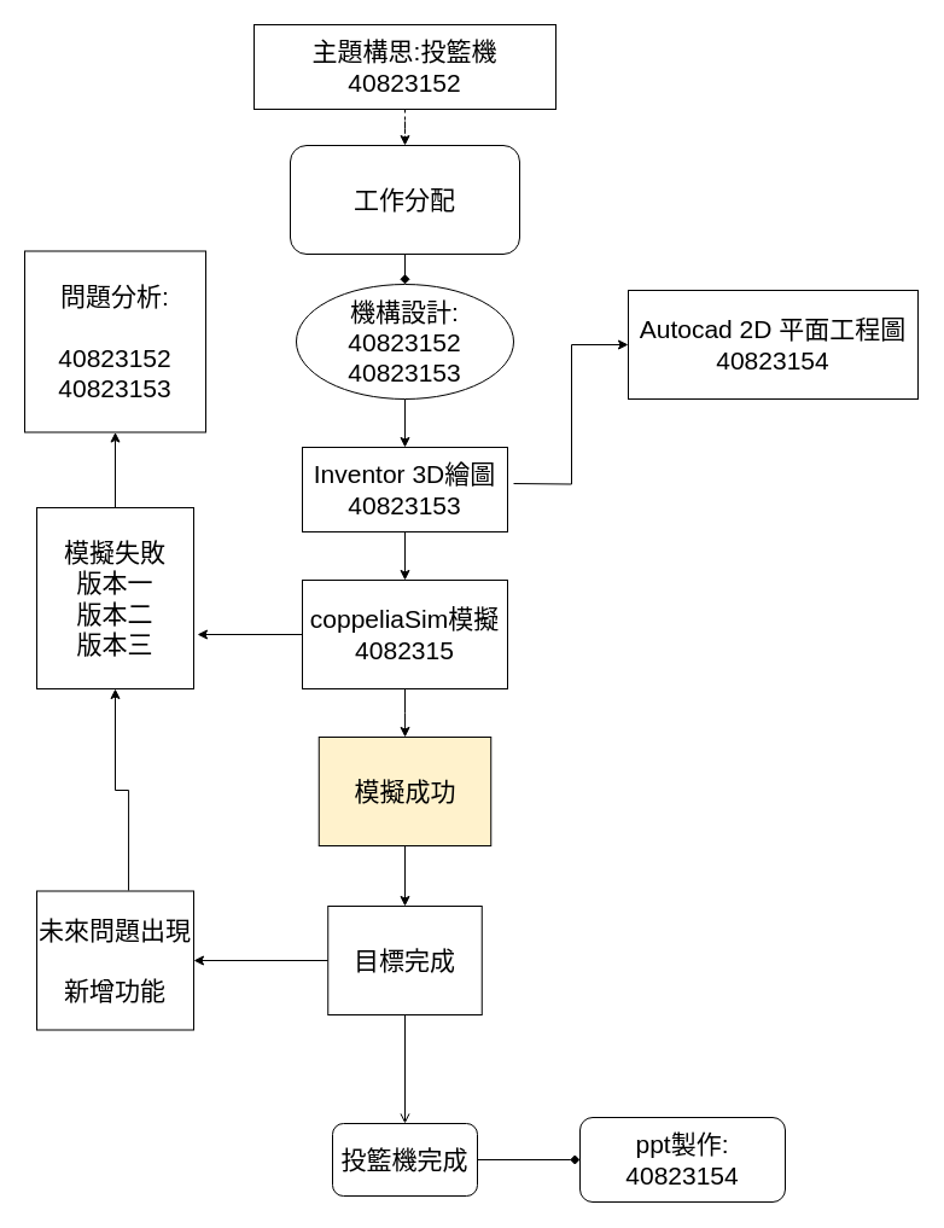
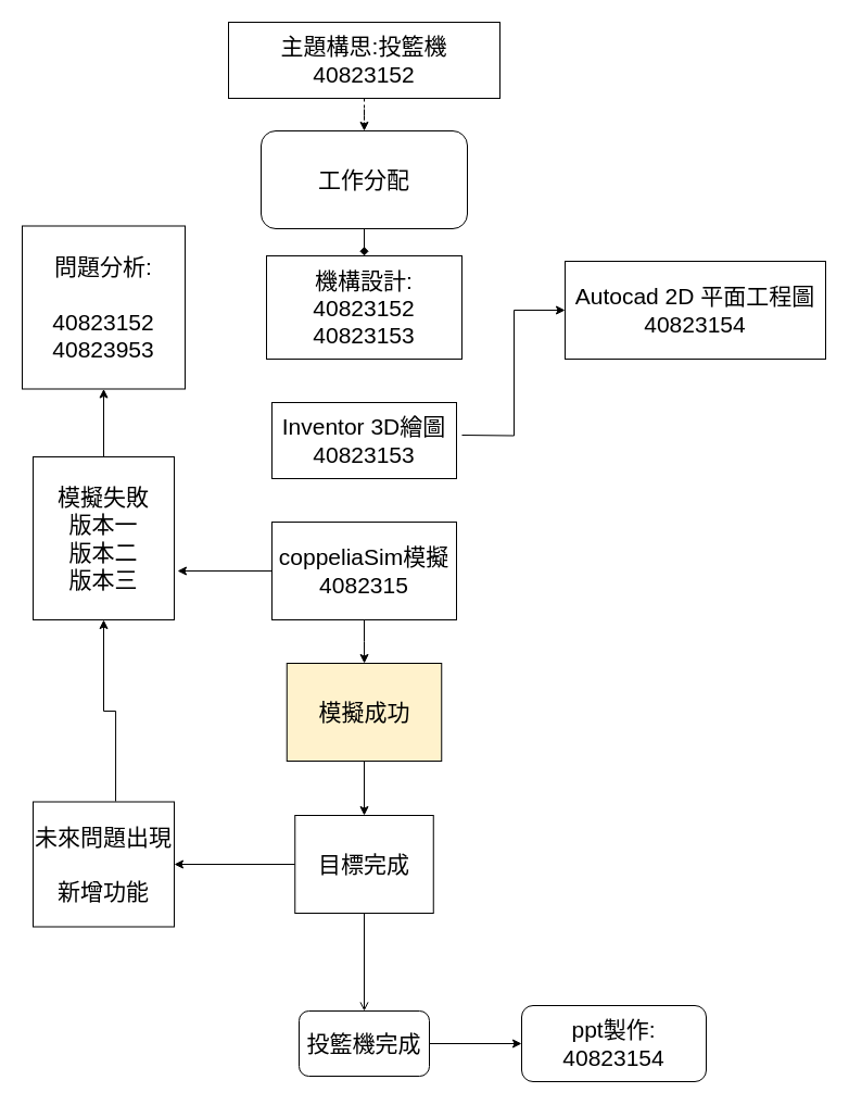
- <mxCell id="11" value="&lt;font style=&quot;font-size: 21px&quot;&gt;機構設計:&lt;br&gt;40823152&lt;br&gt;40823153&lt;/font&gt;" style="ellipse;whiteSpace=wrap;html=1;" vertex="1" parent="1"><mxGeometry x="245" y="235" width="180" height="95" as="geometry" /></mxCell>
+ <mxCell id="11" value="&lt;font style=&quot;font-size: 21px&quot;&gt;機構設計:&lt;br&gt;40823152&lt;br&gt;40823153&lt;/font&gt;" style="rounded=0;whiteSpace=wrap;html=1;" vertex="1" parent="1"><mxGeometry x="245" y="235" width="180" height="95" as="geometry" /></mxCell>
- <mxCell id="16" value="&lt;font style=&quot;font-size: 21px&quot;&gt;問題分析:&lt;br&gt;&lt;br&gt;40823152&lt;br&gt;40823153&lt;/font&gt;" style="rounded=0;whiteSpace=wrap;html=1;" vertex="1" parent="1"><mxGeometry x="20" y="207.5" width="150" height="150" as="geometry" /></mxCell>
+ <mxCell id="16" value="&lt;font style=&quot;font-size: 21px&quot;&gt;問題分析:&lt;br&gt;&lt;br&gt;40823152&lt;br&gt;40823953&lt;/font&gt;" style="rounded=0;whiteSpace=wrap;html=1;" vertex="1" parent="1"><mxGeometry x="20" y="207.5" width="150" height="150" as="geometry" /></mxCell>
- <mxCell id="9" style="edgeStyle=orthogonalEdgeStyle;rounded=0;orthogonalLoop=1;jettySize=auto;html=1;entryX=0.5;entryY=0;entryDx=0;entryDy=0;" edge="1" parent="1" source="11" target="13"><mxGeometry relative="1" as="geometry" /></mxCell>
- <mxCell id="12" style="edgeStyle=orthogonalEdgeStyle;rounded=0;orthogonalLoop=1;jettySize=auto;html=1;exitX=0.5;exitY=1;exitDx=0;exitDy=0;entryX=0.5;entryY=0;entryDx=0;entryDy=0;" edge="1" parent="1" source="13" target="8"><mxGeometry relative="1" as="geometry" /></mxCell>
- <mxCell id="19" style="edgeStyle=orthogonalEdgeStyle;rounded=0;orthogonalLoop=1;jettySize=auto;html=1;entryX=0;entryY=0.5;entryDx=0;entryDy=0;exitX=1;exitY=0.5;exitDx=0;exitDy=0;endArrow=diamond;" edge="1" parent="1" source="25" target="24"><mxGeometry relative="1" as="geometry"><mxPoint x="430" y="870" as="sourcePoint" /></mxGeometry></mxCell>
+ <mxCell id="19" style="edgeStyle=orthogonalEdgeStyle;rounded=0;orthogonalLoop=1;jettySize=auto;html=1;entryX=0;entryY=0.5;entryDx=0;entryDy=0;exitX=1;exitY=0.5;exitDx=0;exitDy=0;" edge="1" parent="1" source="25" target="24"><mxGeometry relative="1" as="geometry"><mxPoint x="430" y="870" as="sourcePoint" /></mxGeometry></mxCell>
